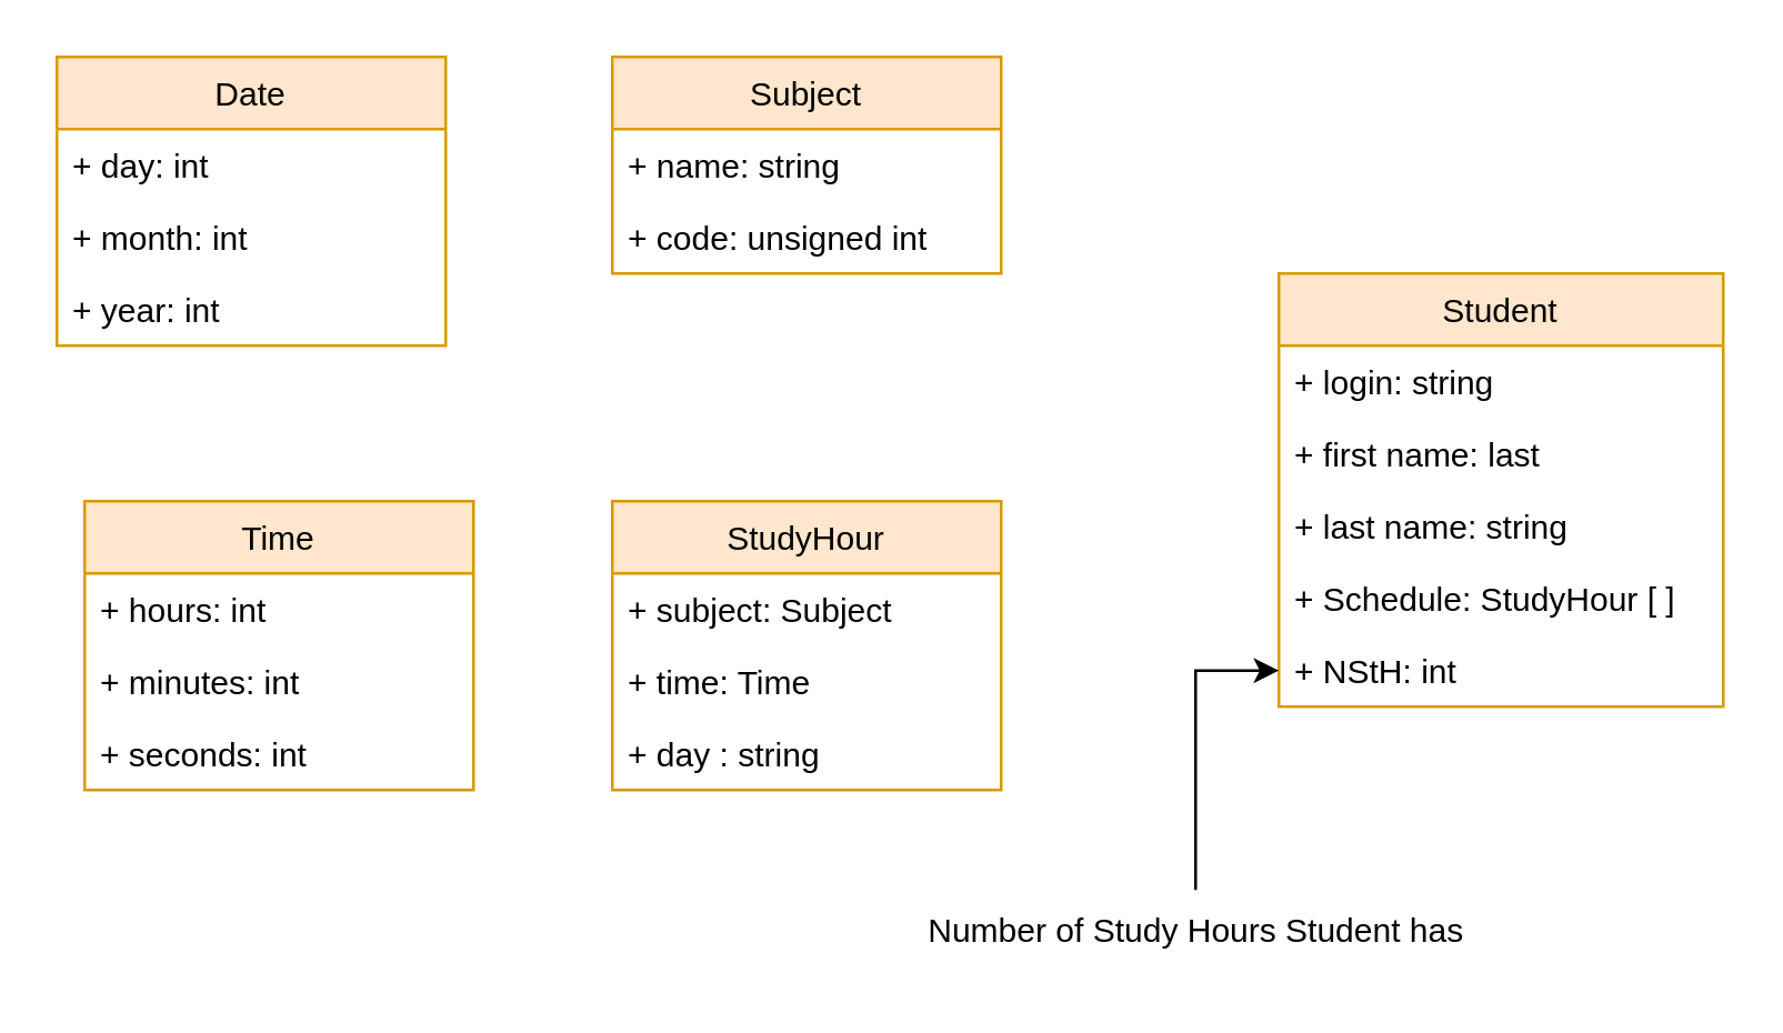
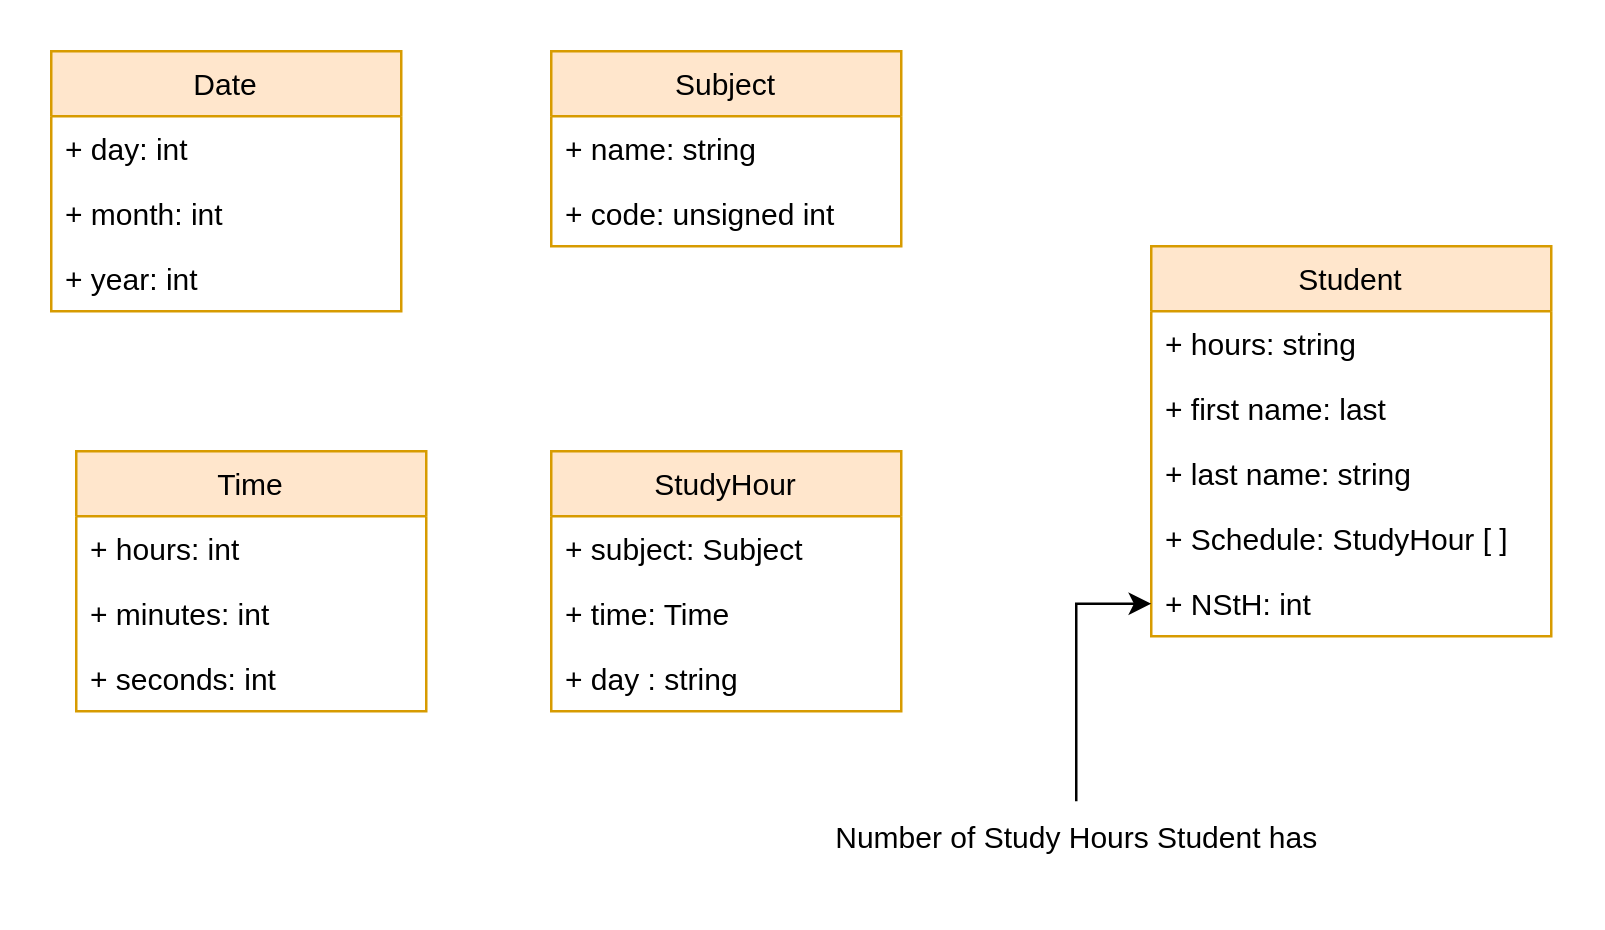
- <mxCell id="7" value="+ login: string" style="text;strokeColor=none;fillColor=none;align=left;verticalAlign=top;spacingLeft=4;spacingRight=4;overflow=hidden;rotatable=0;points=[[0,0.5],[1,0.5]];portConstraint=eastwest;" parent="6" vertex="1"><mxGeometry y="26" width="160" height="26" as="geometry" /></mxCell>
+ <mxCell id="7" value="+ hours: string" style="text;strokeColor=none;fillColor=none;align=left;verticalAlign=top;spacingLeft=4;spacingRight=4;overflow=hidden;rotatable=0;points=[[0,0.5],[1,0.5]];portConstraint=eastwest;" parent="6" vertex="1"><mxGeometry y="26" width="160" height="26" as="geometry" /></mxCell>
